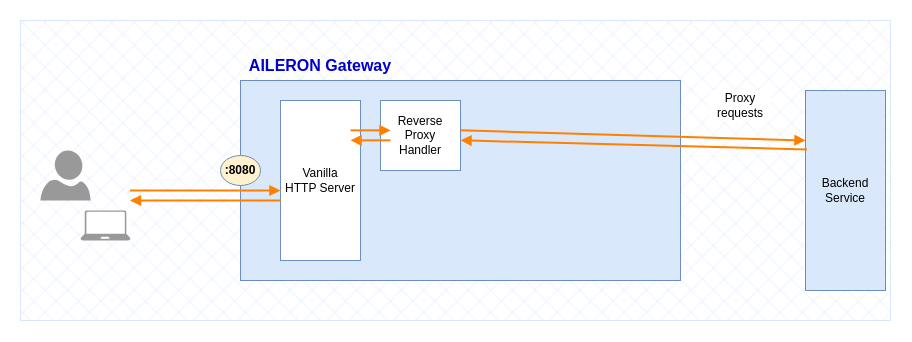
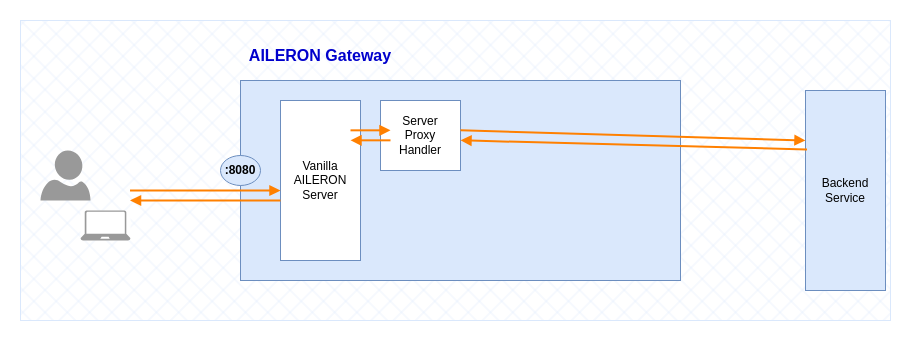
- <mxCell id="5" value="AILERON Gateway" style="text;html=1;align=center;verticalAlign=middle;whiteSpace=wrap;rounded=0;fontSize=16;fillColor=none;strokeColor=none;fontColor=#0000CC;fontStyle=1" parent="1" vertex="1"><mxGeometry x="240" y="50" width="160" height="30" as="geometry" /></mxCell>
+ <mxCell id="5" value="AILERON Gateway" style="text;html=1;align=center;verticalAlign=middle;whiteSpace=wrap;rounded=0;fontSize=16;fillColor=none;strokeColor=none;fontColor=#0000CC;fontStyle=1" parent="1" vertex="1"><mxGeometry x="240" y="40" width="160" height="30" as="geometry" /></mxCell>
- <mxCell id="19" value="Proxy&lt;div&gt;requests&lt;/div&gt;" style="text;html=1;align=center;verticalAlign=middle;whiteSpace=wrap;rounded=0;fillColor=default;" vertex="1" parent="1"><mxGeometry x="710" y="90" width="60" height="30" as="geometry" /></mxCell>
- <mxCell id="7" value="Reverse&lt;div&gt;Proxy&lt;/div&gt;&lt;div&gt;Handler&lt;/div&gt;" style="rounded=0;whiteSpace=wrap;html=1;fillColor=default;strokeColor=#6c8ebf;" parent="1" vertex="1"><mxGeometry x="380" y="100" width="80" height="70" as="geometry" /></mxCell>
+ <mxCell id="7" value="Server&lt;div&gt;Proxy&lt;/div&gt;&lt;div&gt;Handler&lt;/div&gt;" style="rounded=0;whiteSpace=wrap;html=1;fillColor=default;strokeColor=#6c8ebf;" parent="1" vertex="1"><mxGeometry x="380" y="100" width="80" height="70" as="geometry" /></mxCell>
- <mxCell id="15" value=":8080" style="ellipse;whiteSpace=wrap;html=1;fontStyle=1;fillColor=#fff2cc;strokeColor=#6c8ebf;" parent="1" vertex="1"><mxGeometry x="220" y="155" width="40" height="30" as="geometry" /></mxCell>
+ <mxCell id="15" value=":8080" style="ellipse;whiteSpace=wrap;html=1;fontStyle=1;fillColor=#dae8fc;strokeColor=#6c8ebf;" parent="1" vertex="1"><mxGeometry x="220" y="155" width="40" height="30" as="geometry" /></mxCell>
- <mxCell id="6" value="&lt;div&gt;Vanilla&lt;/div&gt;HTTP Server" style="rounded=0;whiteSpace=wrap;html=1;fillColor=default;strokeColor=#6c8ebf;" parent="1" vertex="1"><mxGeometry x="280" y="100" width="80" height="160" as="geometry" /></mxCell>
+ <mxCell id="6" value="&lt;div&gt;Vanilla&lt;/div&gt;AILERON Server" style="rounded=0;whiteSpace=wrap;html=1;fillColor=default;strokeColor=#6c8ebf;" parent="1" vertex="1"><mxGeometry x="280" y="100" width="80" height="160" as="geometry" /></mxCell>
